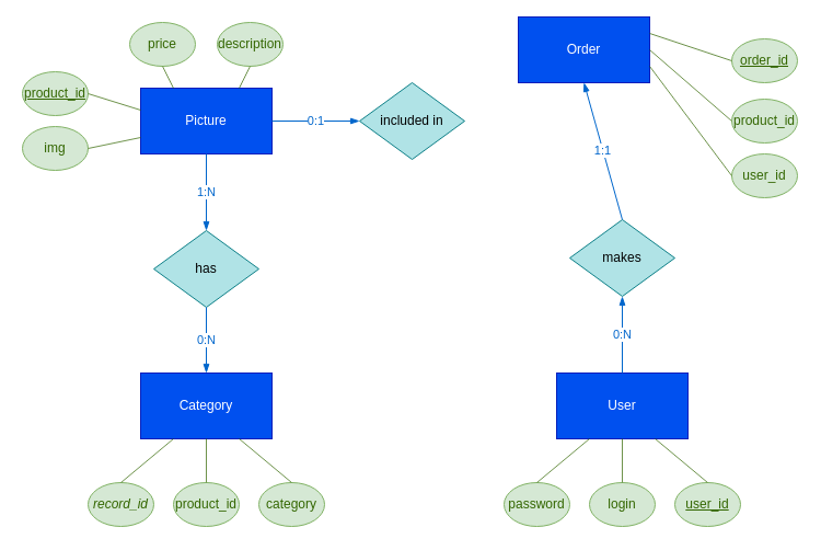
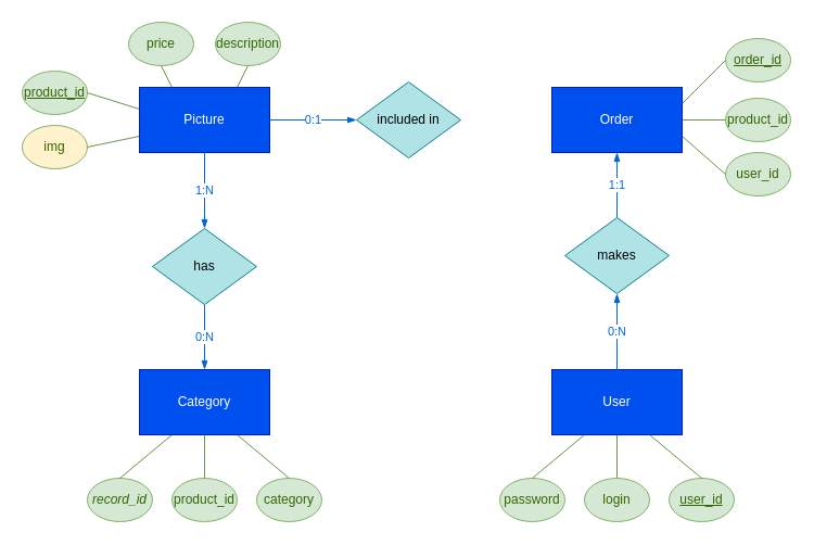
- <mxCell id="10" value="Order" style="rounded=0;whiteSpace=wrap;html=1;fillColor=#0050ef;fontColor=#ffffff;strokeColor=#001DBC;" vertex="1" parent="1"><mxGeometry x="473" y="15" width="120" height="60" as="geometry" /></mxCell>
+ <mxCell id="10" value="Order" style="rounded=0;whiteSpace=wrap;html=1;fillColor=#0050ef;fontColor=#ffffff;strokeColor=#001DBC;" vertex="1" parent="1"><mxGeometry x="508" y="80" width="120" height="60" as="geometry" /></mxCell>
- <mxCell id="4" value="img" style="ellipse;whiteSpace=wrap;html=1;fillColor=#d5e8d4;strokeColor=#82b366;fontColor=#336600;" vertex="1" parent="1"><mxGeometry x="20" y="115" width="60" height="40" as="geometry" /></mxCell>
+ <mxCell id="4" value="img" style="ellipse;whiteSpace=wrap;html=1;fillColor=#fff2cc;strokeColor=#82b366;fontColor=#336600;" vertex="1" parent="1"><mxGeometry x="20" y="115" width="60" height="40" as="geometry" /></mxCell>
